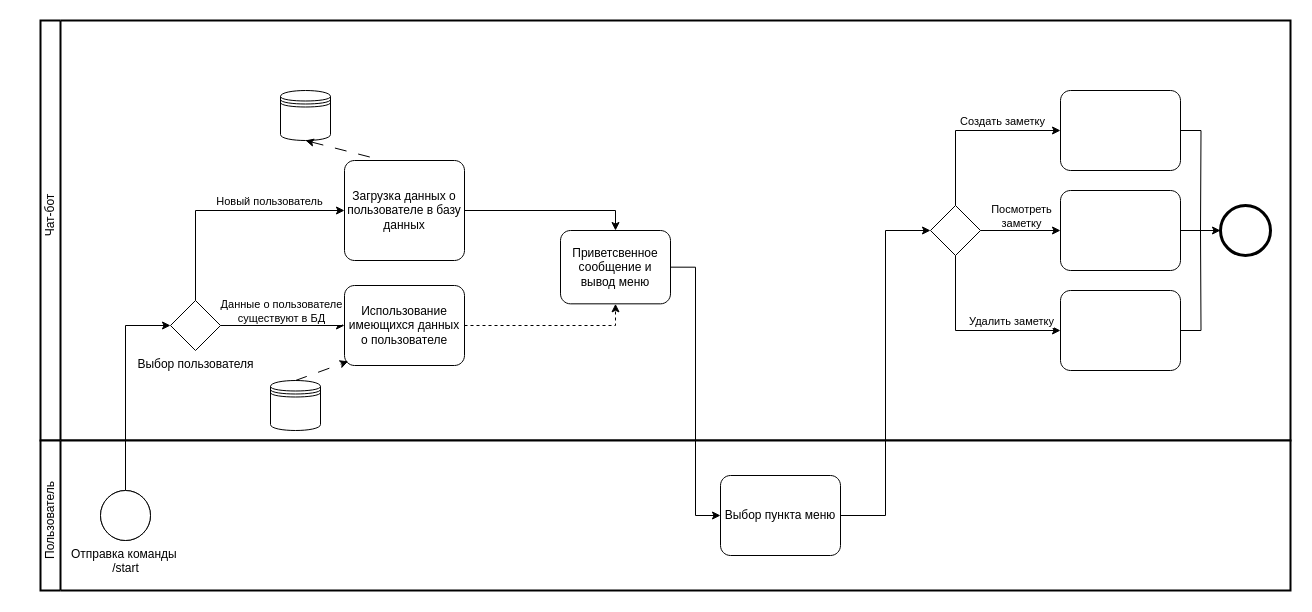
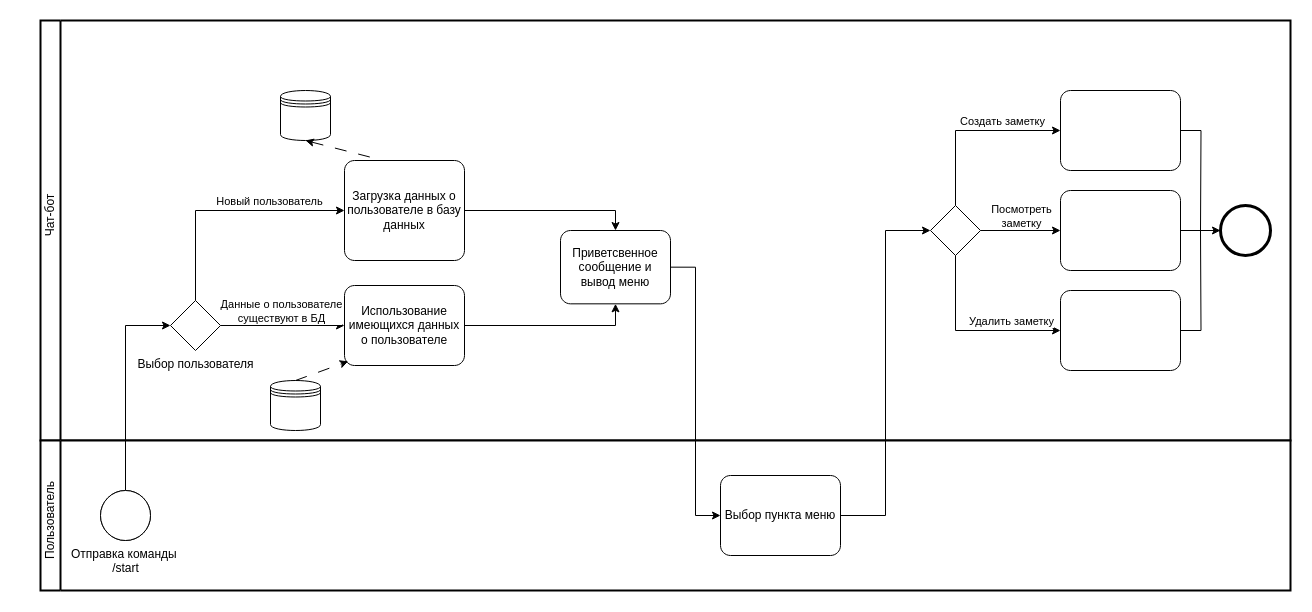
- <mxCell id="37" style="edgeStyle=orthogonalEdgeStyle;rounded=0;orthogonalLoop=1;jettySize=auto;html=1;exitX=1;exitY=0.5;exitDx=0;exitDy=0;exitPerimeter=0;entryX=0.5;entryY=1;entryDx=0;entryDy=0;entryPerimeter=0;dashed=1;" parent="1" source="25" target="16" edge="1"><mxGeometry relative="1" as="geometry" /></mxCell>
+ <mxCell id="37" style="edgeStyle=orthogonalEdgeStyle;rounded=0;orthogonalLoop=1;jettySize=auto;html=1;exitX=1;exitY=0.5;exitDx=0;exitDy=0;exitPerimeter=0;entryX=0.5;entryY=1;entryDx=0;entryDy=0;entryPerimeter=0;" parent="1" source="25" target="16" edge="1"><mxGeometry relative="1" as="geometry" /></mxCell>
